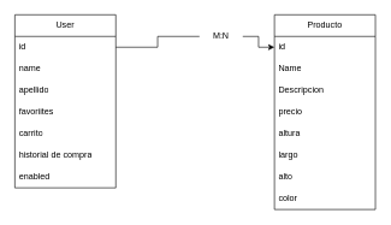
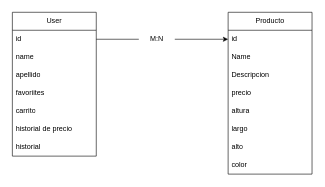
- <mxCell id="21" value="M:N" style="text;html=1;strokeColor=none;fillColor=none;align=center;verticalAlign=middle;whiteSpace=wrap;rounded=0;" vertex="1" parent="1"><mxGeometry x="276" y="35" width="60" height="30" as="geometry" /></mxCell>
+ <mxCell id="21" value="M:N" style="text;html=1;strokeColor=none;fillColor=none;align=center;verticalAlign=middle;whiteSpace=wrap;rounded=0;" vertex="1" parent="1"><mxGeometry x="231" y="50" width="60" height="30" as="geometry" /></mxCell>
- <mxCell id="17" value="historial de compra" style="text;strokeColor=none;fillColor=none;align=left;verticalAlign=middle;spacingLeft=4;spacingRight=4;overflow=hidden;points=[[0,0.5],[1,0.5]];portConstraint=eastwest;rotatable=0;whiteSpace=wrap;html=1;" vertex="1" parent="11"><mxGeometry y="180" width="140" height="30" as="geometry" /></mxCell>
+ <mxCell id="17" value="historial de precio" style="text;strokeColor=none;fillColor=none;align=left;verticalAlign=middle;spacingLeft=4;spacingRight=4;overflow=hidden;points=[[0,0.5],[1,0.5]];portConstraint=eastwest;rotatable=0;whiteSpace=wrap;html=1;" vertex="1" parent="11"><mxGeometry y="180" width="140" height="30" as="geometry" /></mxCell>
- <mxCell id="18" value="enabled" style="text;strokeColor=none;fillColor=none;align=left;verticalAlign=middle;spacingLeft=4;spacingRight=4;overflow=hidden;points=[[0,0.5],[1,0.5]];portConstraint=eastwest;rotatable=0;whiteSpace=wrap;html=1;" vertex="1" parent="11"><mxGeometry y="210" width="140" height="30" as="geometry" /></mxCell>
+ <mxCell id="18" value="historial" style="text;strokeColor=none;fillColor=none;align=left;verticalAlign=middle;spacingLeft=4;spacingRight=4;overflow=hidden;points=[[0,0.5],[1,0.5]];portConstraint=eastwest;rotatable=0;whiteSpace=wrap;html=1;" vertex="1" parent="11"><mxGeometry y="210" width="140" height="30" as="geometry" /></mxCell>
